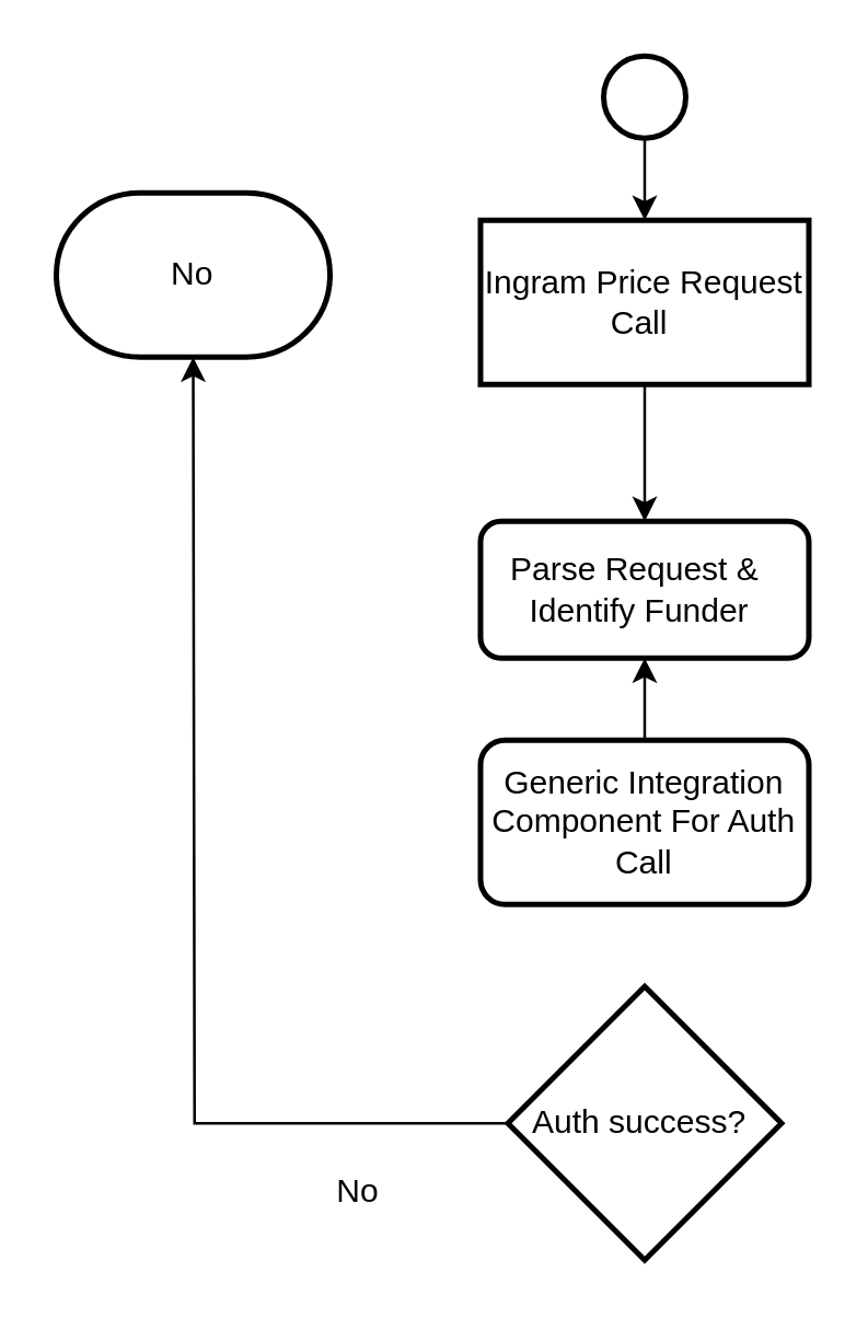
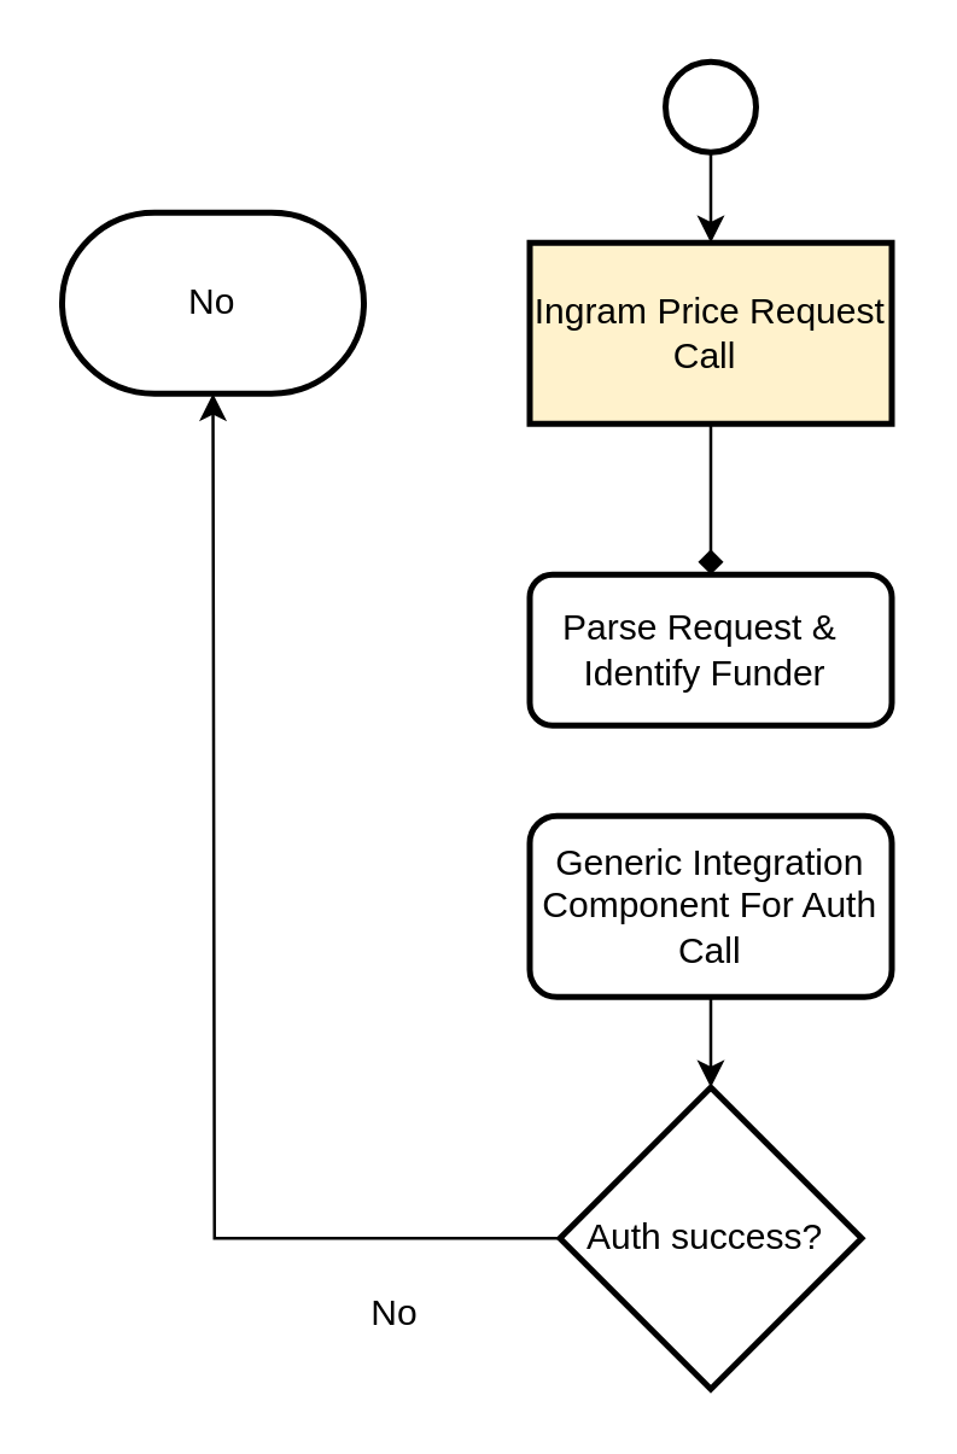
- <mxCell id="5" value="Ingram Price Request Call&amp;nbsp;" style="whiteSpace=wrap;html=1;strokeWidth=2;" vertex="1" parent="1"><mxGeometry x="175" y="80" width="120" height="60" as="geometry" /></mxCell>
+ <mxCell id="5" value="Ingram Price Request Call&amp;nbsp;" style="whiteSpace=wrap;html=1;strokeWidth=2;fillColor=#fff2cc;" vertex="1" parent="1"><mxGeometry x="175" y="80" width="120" height="60" as="geometry" /></mxCell>
- <mxCell id="4" style="edgeStyle=orthogonalEdgeStyle;rounded=0;orthogonalLoop=1;jettySize=auto;html=1;entryX=0.5;entryY=0;entryDx=0;entryDy=0;" edge="1" parent="1" source="5" target="6"><mxGeometry relative="1" as="geometry" /></mxCell>
+ <mxCell id="4" style="edgeStyle=orthogonalEdgeStyle;rounded=0;orthogonalLoop=1;jettySize=auto;html=1;entryX=0.5;entryY=0;entryDx=0;entryDy=0;endArrow=diamond;" edge="1" parent="1" source="5" target="6"><mxGeometry relative="1" as="geometry" /></mxCell>
- <mxCell id="7" style="edgeStyle=orthogonalEdgeStyle;rounded=0;orthogonalLoop=1;jettySize=auto;html=1;" edge="1" parent="1" source="8" target="6"><mxGeometry relative="1" as="geometry" /></mxCell>
+ <mxCell id="7" style="edgeStyle=orthogonalEdgeStyle;rounded=0;orthogonalLoop=1;jettySize=auto;html=1;entryX=0.5;entryY=0;entryDx=0;entryDy=0;entryPerimeter=0;" edge="1" parent="1" source="8" target="10"><mxGeometry relative="1" as="geometry" /></mxCell>
